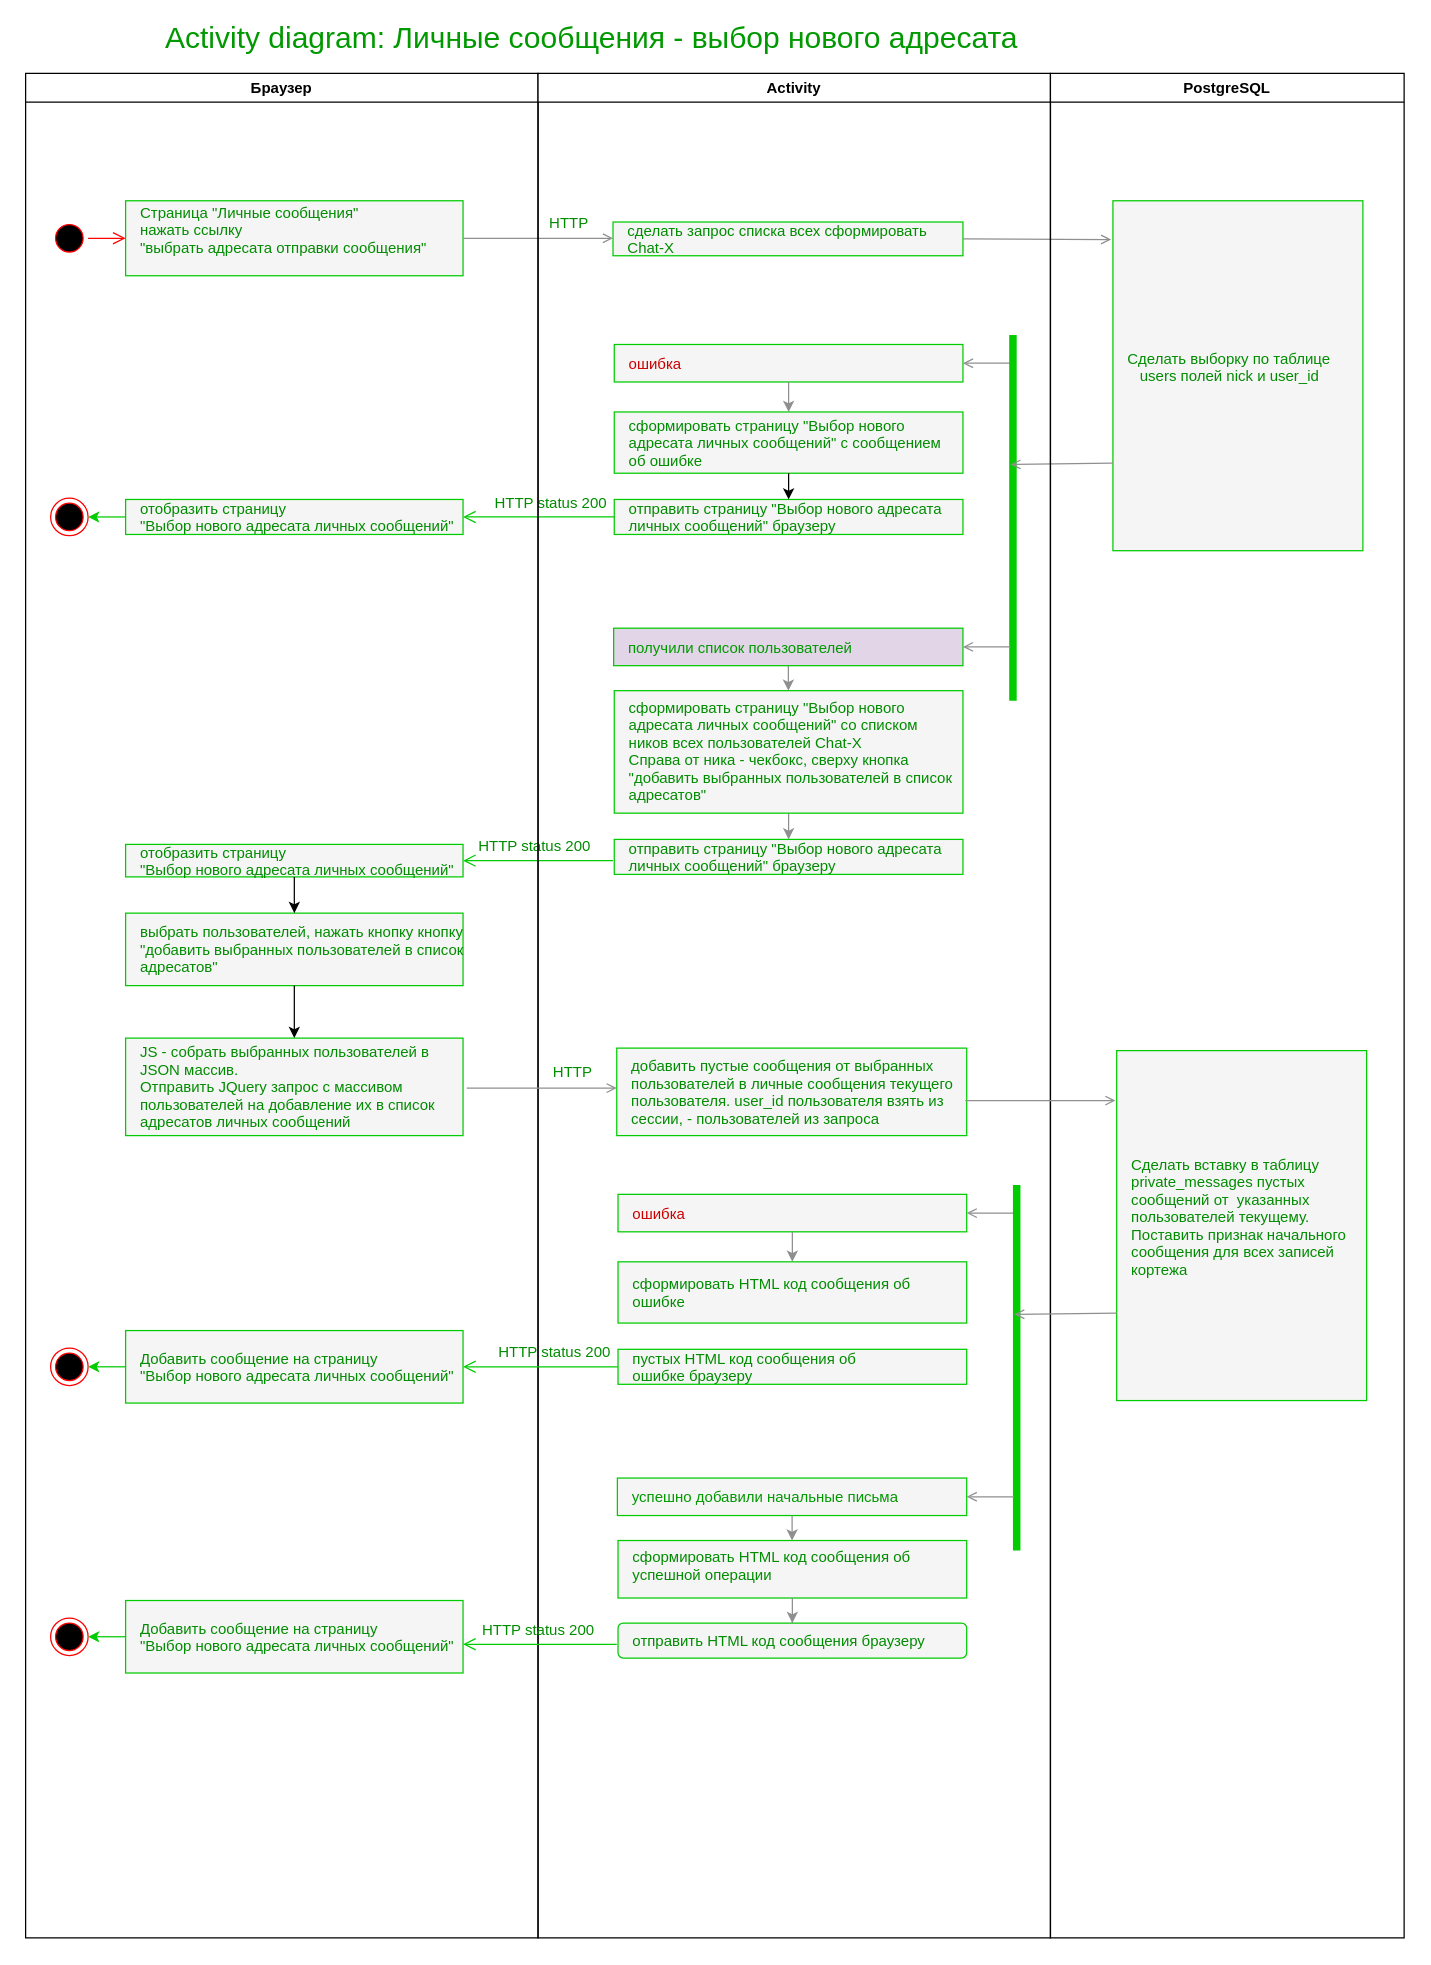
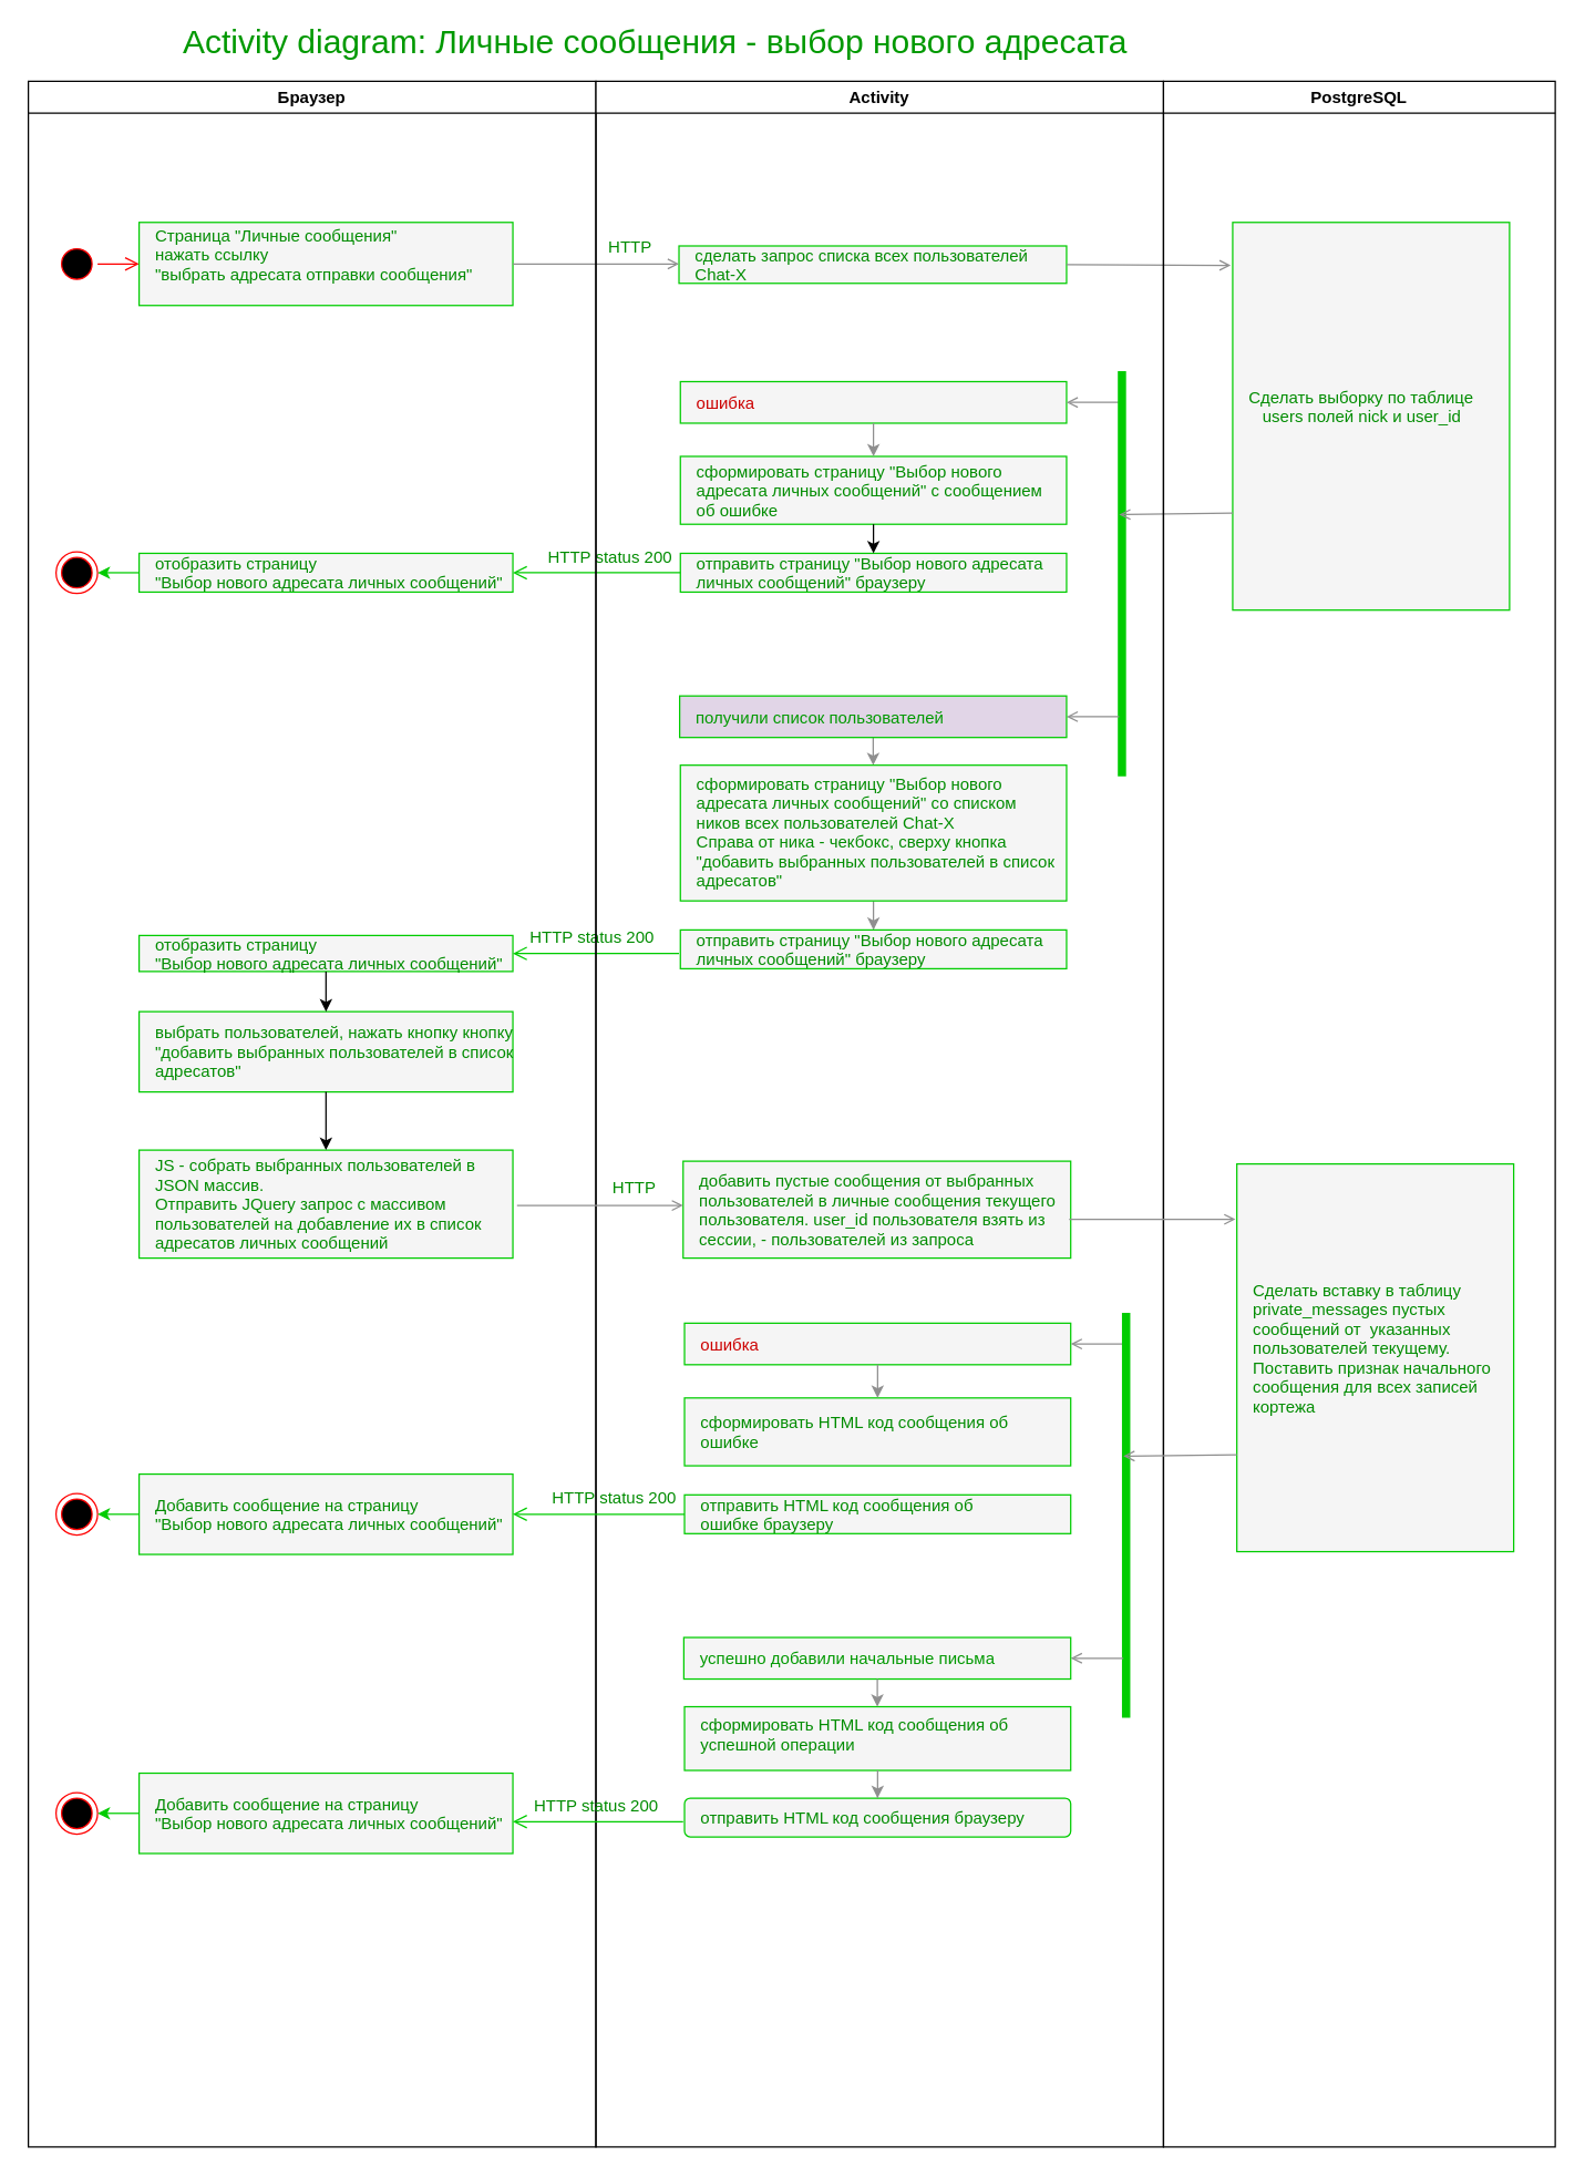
- <mxCell id="3" value="сделать запрос списка всех сформировать &#10;Chat-X" style="align=left;spacingLeft=10;fillColor=#f5f5f5;strokeColor=#00CC00;fontColor=#008C00;container=0;" parent="1" vertex="1"><mxGeometry x="490" y="177" width="280" height="27" as="geometry" /></mxCell>
+ <mxCell id="3" value="сделать запрос списка всех пользователей &#10;Chat-X" style="align=left;spacingLeft=10;fillColor=#f5f5f5;strokeColor=#00CC00;fontColor=#008C00;container=0;" parent="1" vertex="1"><mxGeometry x="490" y="177" width="280" height="27" as="geometry" /></mxCell>
- <mxCell id="49" value="пустых HTML код сообщения об&#10;ошибке браузеру" style="align=left;spacingLeft=10;fillColor=#f5f5f5;strokeColor=#00CC00;fontColor=#008C00;container=0;" vertex="1" parent="42"><mxGeometry x="-346" y="1021" width="279" height="28" as="geometry" /></mxCell>
+ <mxCell id="49" value="отправить HTML код сообщения об&#10;ошибке браузеру" style="align=left;spacingLeft=10;fillColor=#f5f5f5;strokeColor=#00CC00;fontColor=#008C00;container=0;" vertex="1" parent="42"><mxGeometry x="-346" y="1021" width="279" height="28" as="geometry" /></mxCell>
